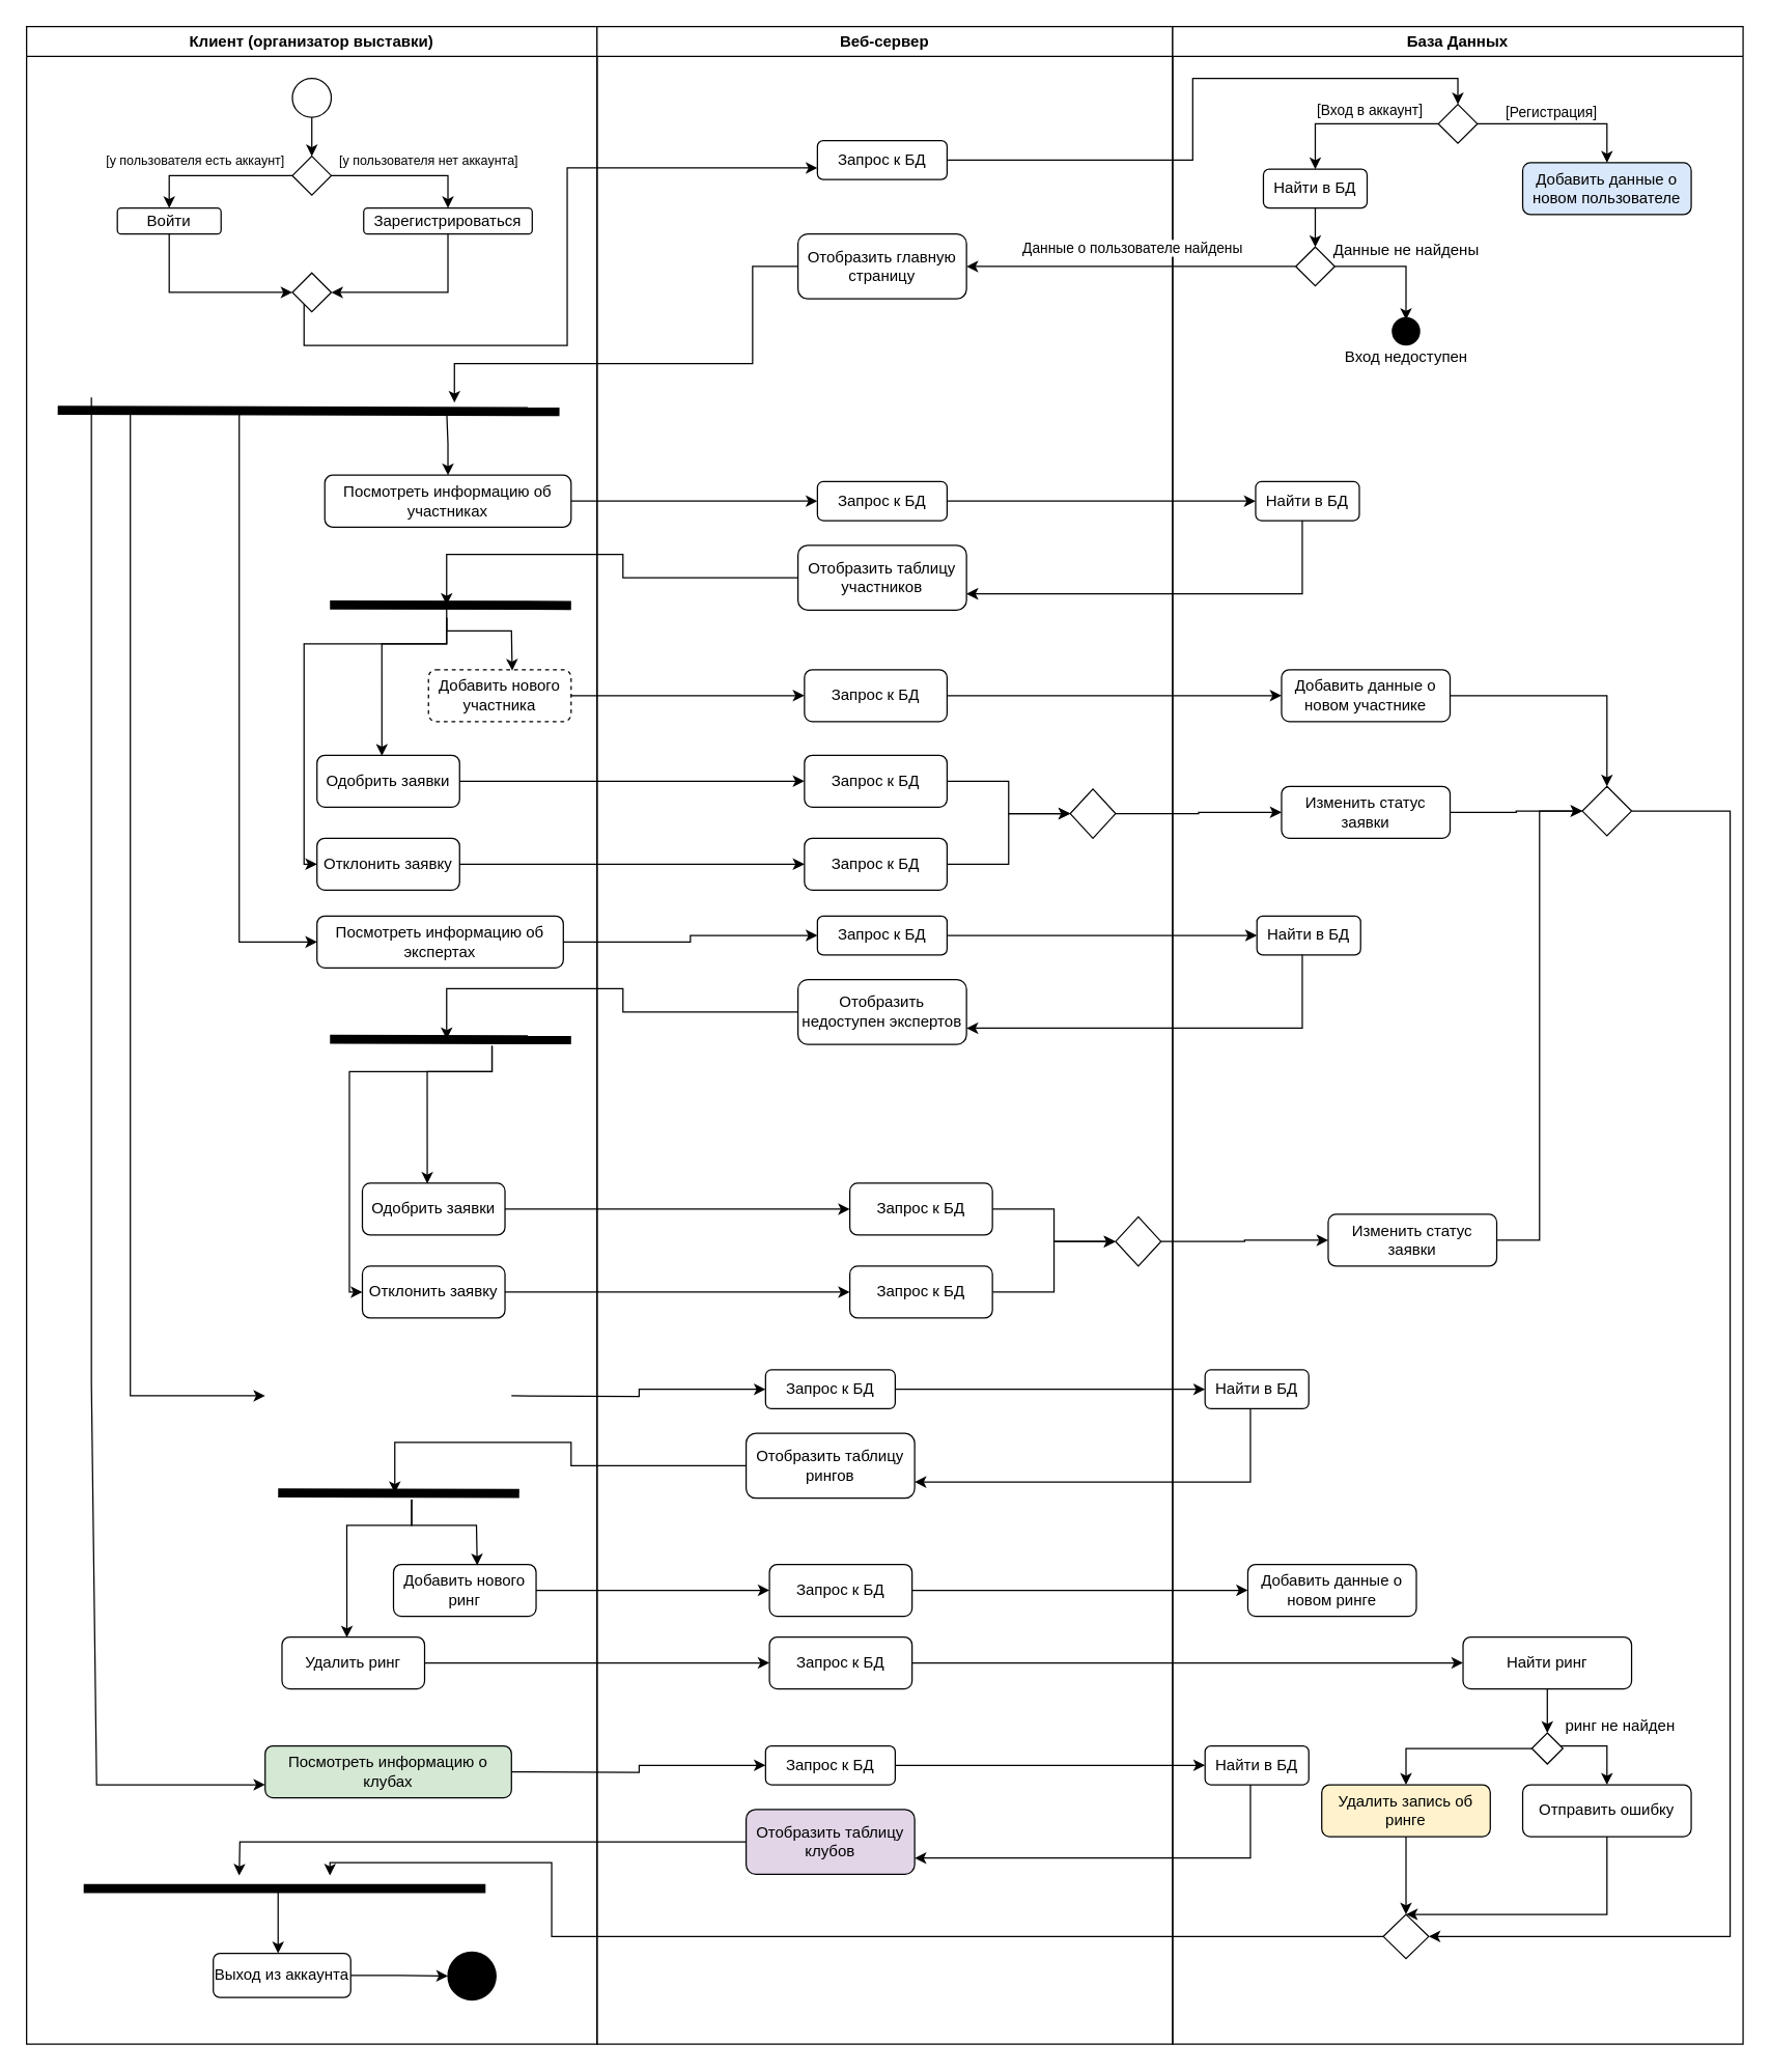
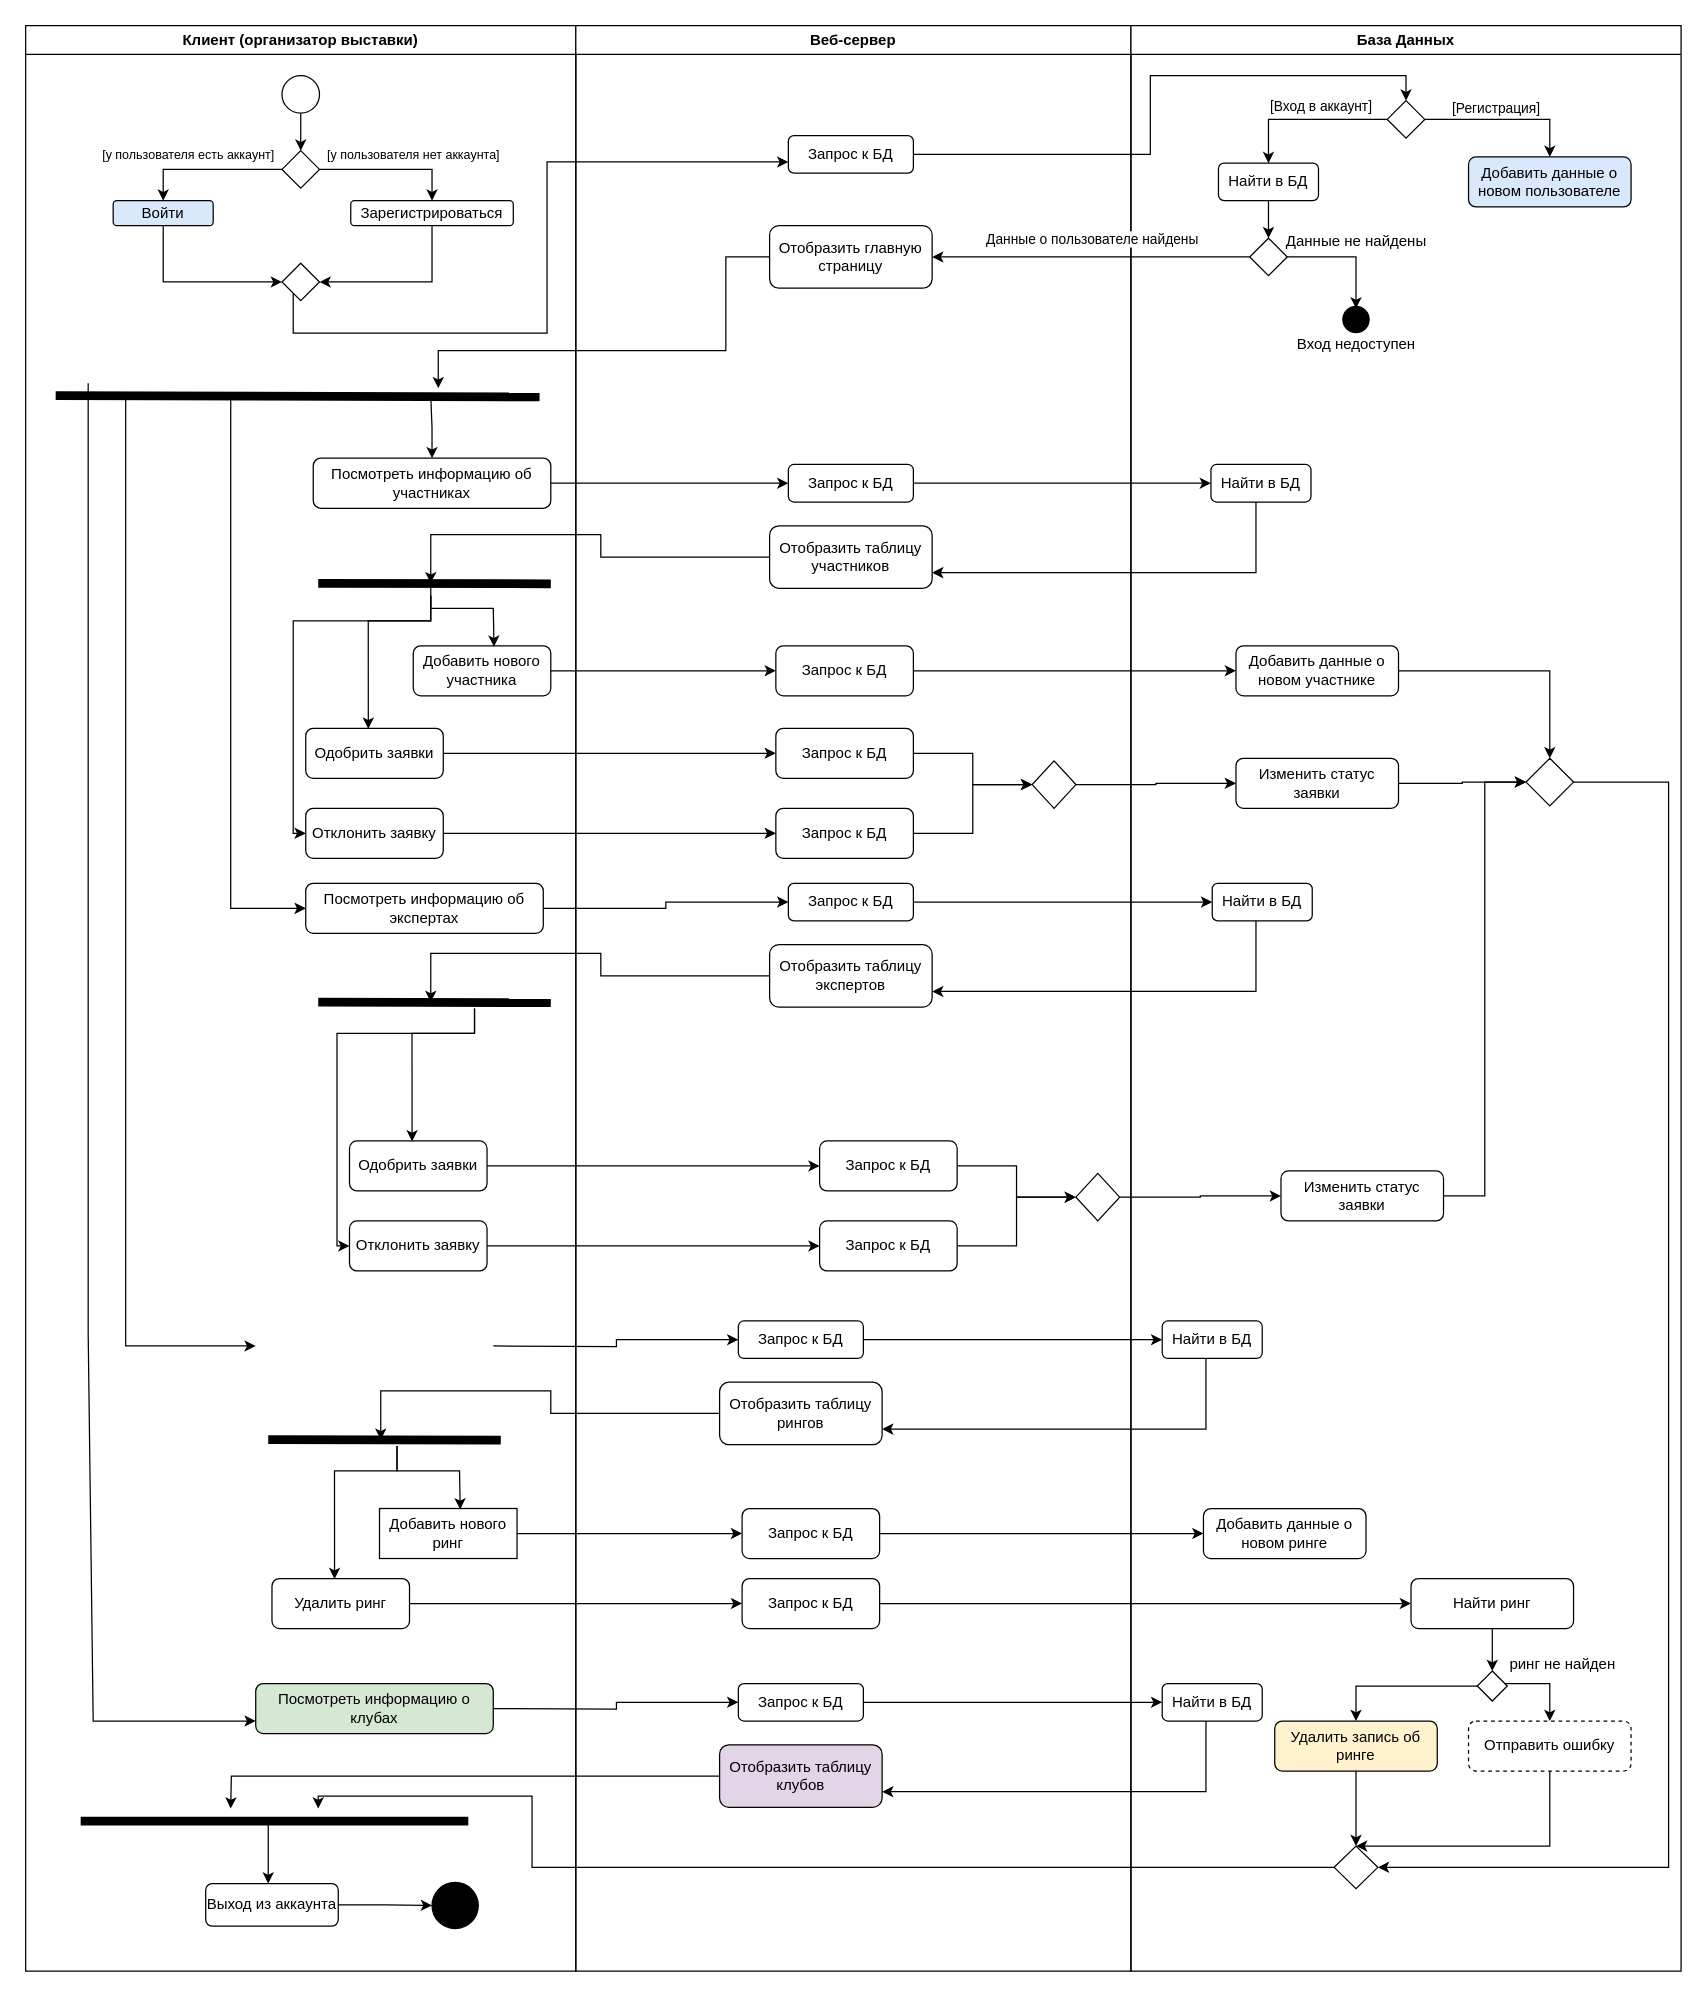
- <mxCell id="9" value="Войти" style="rounded=1;whiteSpace=wrap;html=1;" vertex="1" parent="2"><mxGeometry x="70" y="140" width="80" height="20" as="geometry" /></mxCell>
+ <mxCell id="9" value="Войти" style="rounded=1;whiteSpace=wrap;html=1;fillColor=#dae8fc;" vertex="1" parent="2"><mxGeometry x="70" y="140" width="80" height="20" as="geometry" /></mxCell>
- <mxCell id="19" value="Добавить нового участника" style="rounded=1;whiteSpace=wrap;html=1;dashed=1;" vertex="1" parent="2"><mxGeometry x="310" y="496" width="110" height="40" as="geometry" /></mxCell>
+ <mxCell id="19" value="Добавить нового участника" style="rounded=1;whiteSpace=wrap;html=1;" vertex="1" parent="2"><mxGeometry x="310" y="496" width="110" height="40" as="geometry" /></mxCell>
- <mxCell id="49" value="Отобразить недоступен экспертов" style="rounded=1;whiteSpace=wrap;html=1;" vertex="1" parent="32"><mxGeometry x="155" y="735" width="130" height="50" as="geometry" /></mxCell>
+ <mxCell id="49" value="Отобразить таблицу экспертов" style="rounded=1;whiteSpace=wrap;html=1;" vertex="1" parent="32"><mxGeometry x="155" y="735" width="130" height="50" as="geometry" /></mxCell>
- <mxCell id="103" value="Добавить нового ринг" style="rounded=1;whiteSpace=wrap;html=1;" vertex="1" parent="68"><mxGeometry x="-601" y="1186" width="110" height="40" as="geometry" /></mxCell>
+ <mxCell id="103" value="Добавить нового ринг" style="whiteSpace=wrap;html=1;rounded=0;" vertex="1" parent="68"><mxGeometry x="-601" y="1186" width="110" height="40" as="geometry" /></mxCell>
- <mxCell id="122" value="Отправить ошибку" style="rounded=1;whiteSpace=wrap;html=1;" vertex="1" parent="68"><mxGeometry x="270" y="1356" width="130" height="40" as="geometry" /></mxCell>
+ <mxCell id="122" value="Отправить ошибку" style="rounded=1;whiteSpace=wrap;html=1;dashed=1;" vertex="1" parent="68"><mxGeometry x="270" y="1356" width="130" height="40" as="geometry" /></mxCell>
